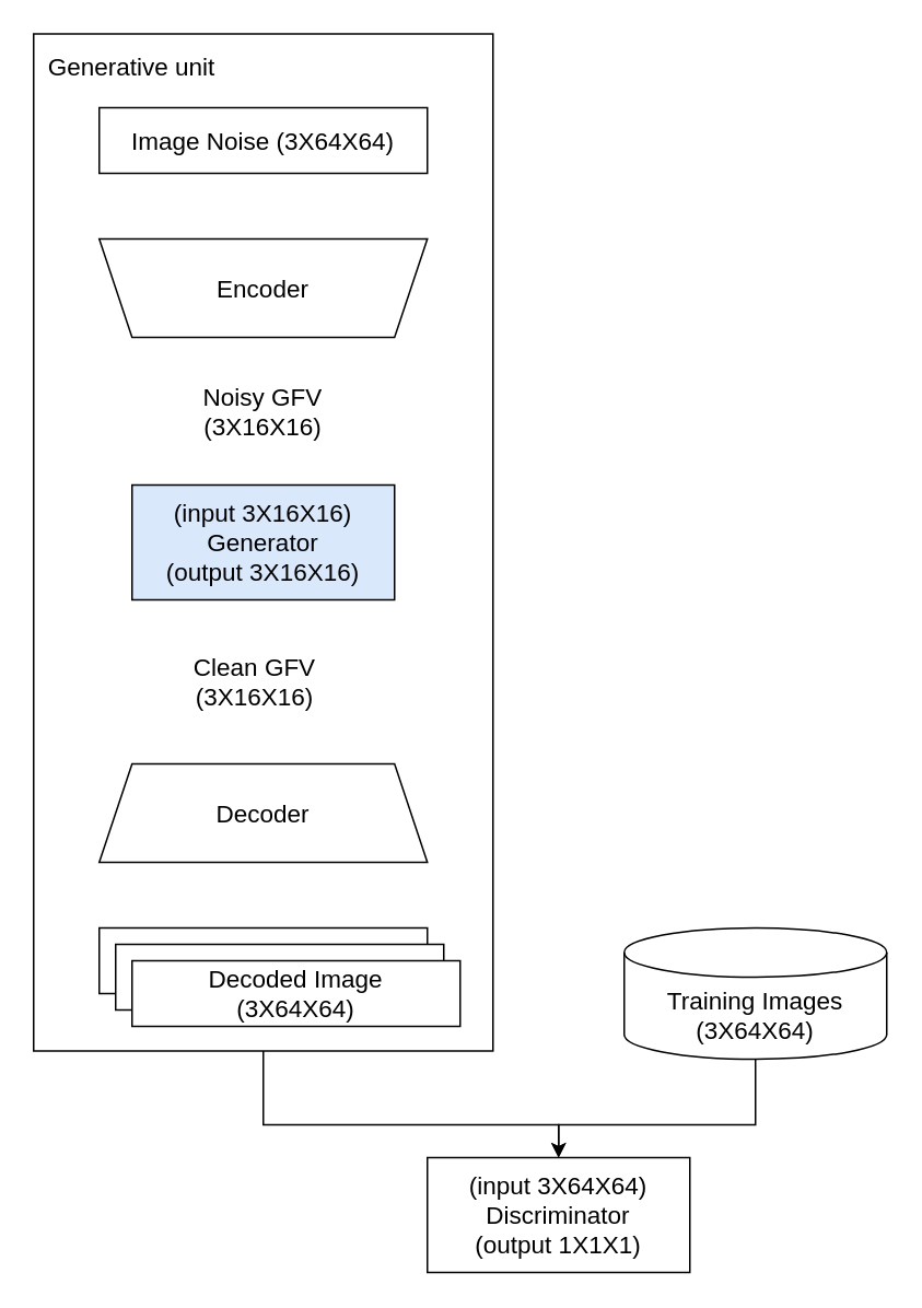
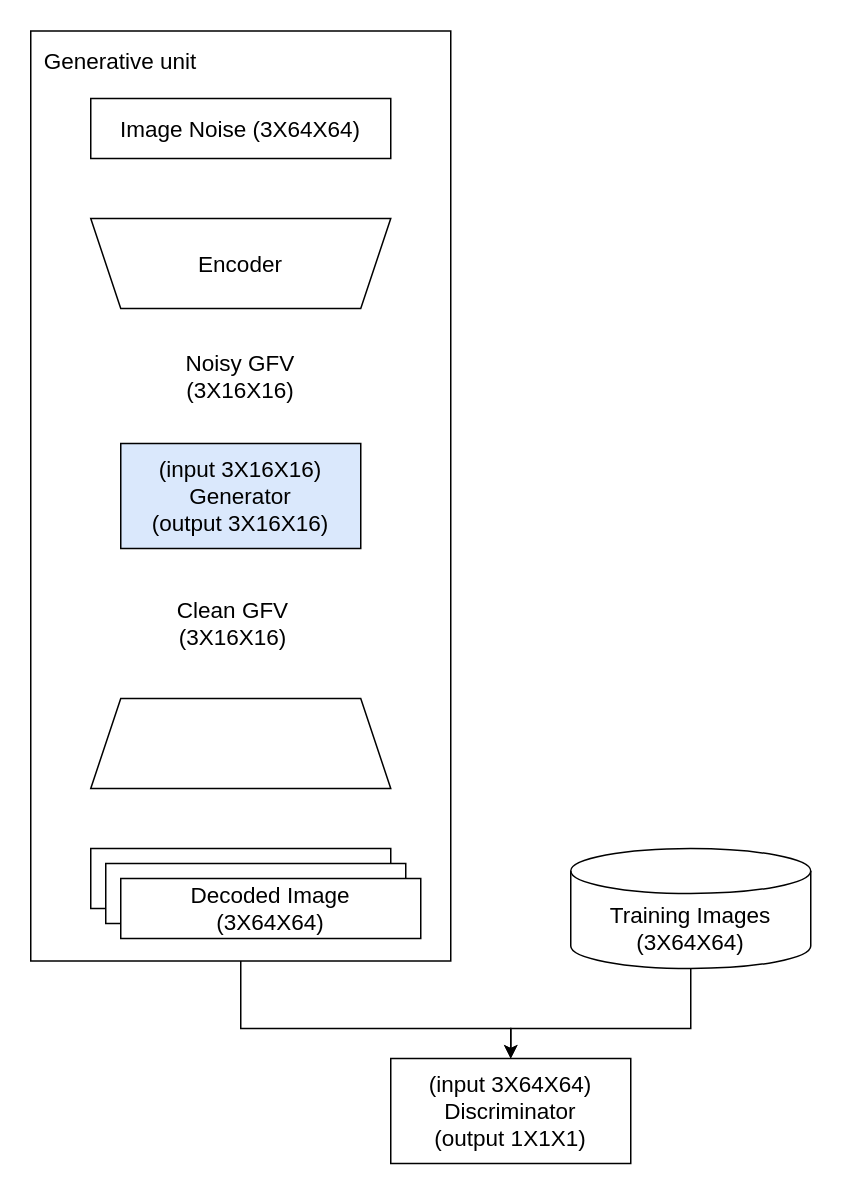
- <mxCell id="9" value="&lt;span style=&quot;font-size: 15px;&quot;&gt;Decoder&lt;/span&gt;" style="text;html=1;strokeColor=none;fillColor=none;align=center;verticalAlign=middle;whiteSpace=wrap;rounded=0;" vertex="1" parent="1"><mxGeometry x="95" y="480" width="130" height="30" as="geometry" /></mxCell>
